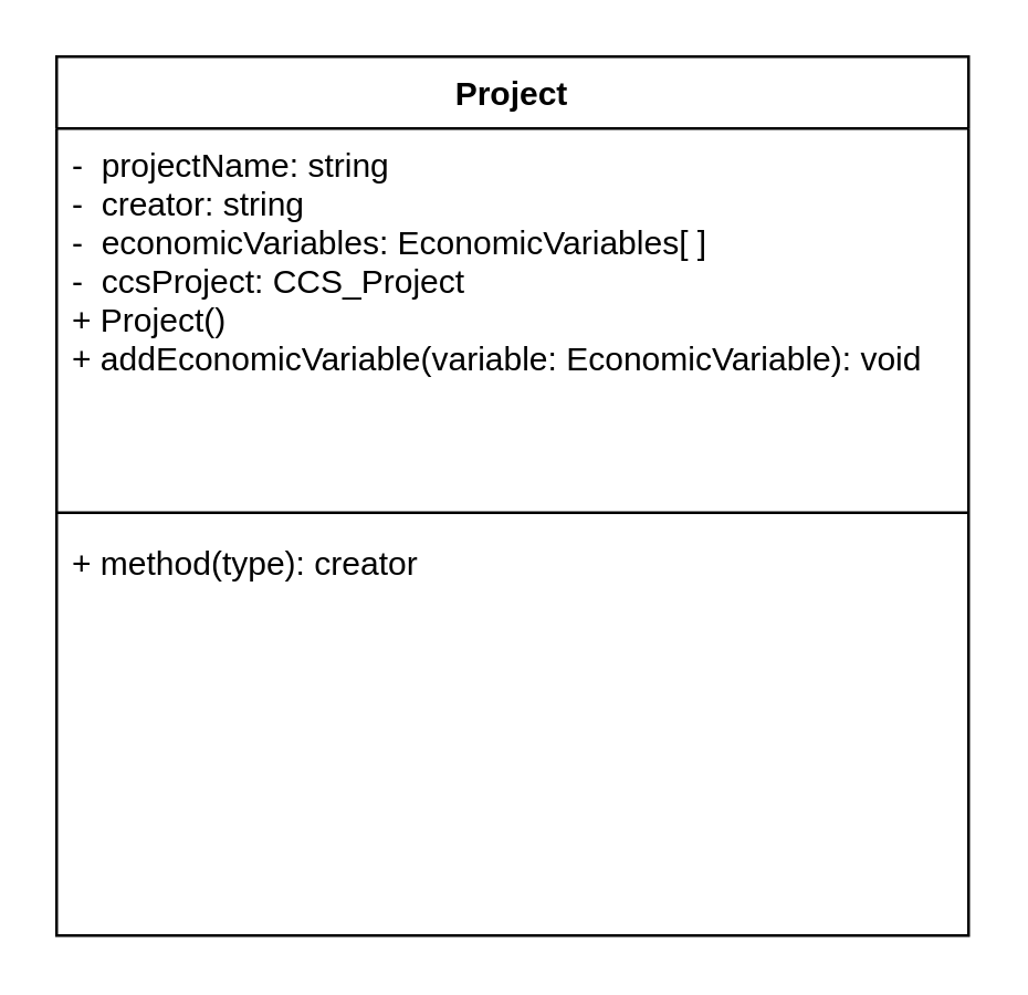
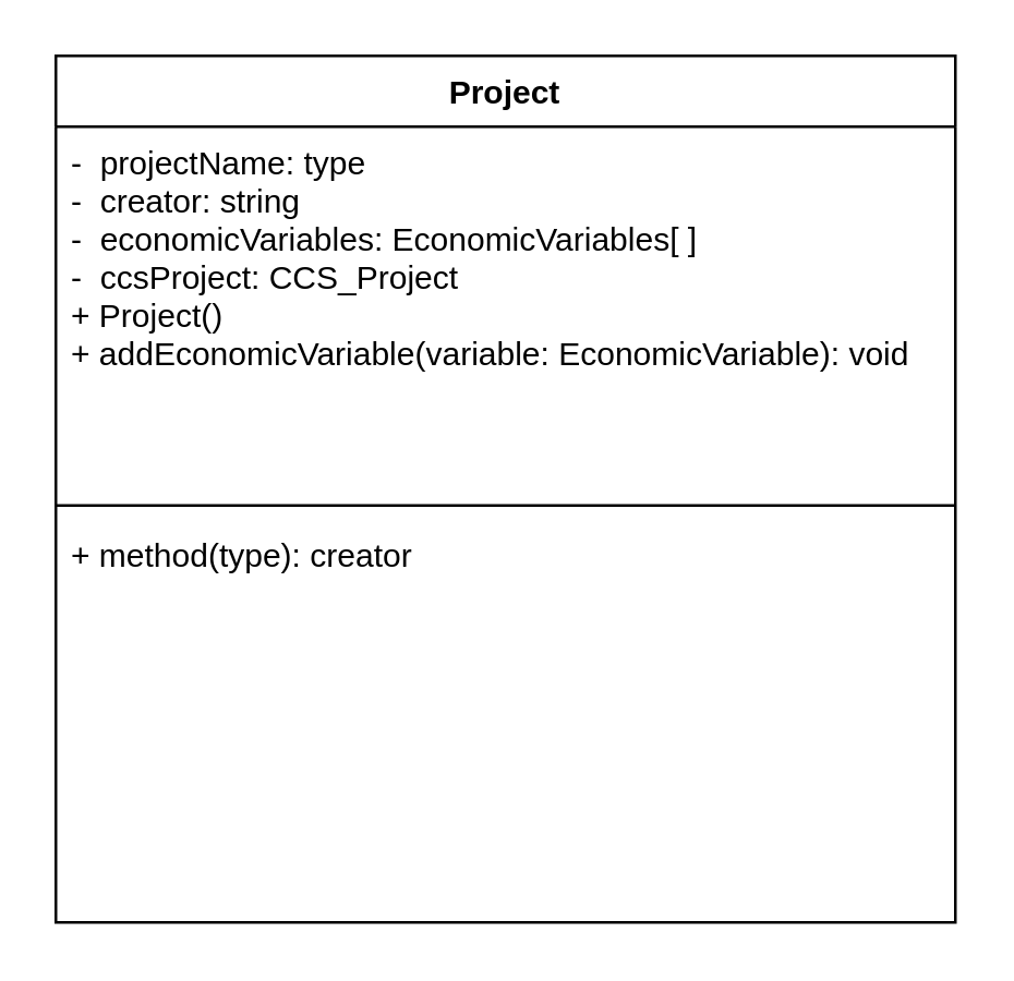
- <mxCell id="3" value="-  projectName: string&#10;-  creator: string&#10;-  economicVariables: EconomicVariables[ ]&#10;-  ccsProject: CCS_Project&#10;+ Project()&#10;+ addEconomicVariable(variable: EconomicVariable): void&#10;" style="text;strokeColor=none;fillColor=none;align=left;verticalAlign=top;spacingLeft=4;spacingRight=4;overflow=hidden;rotatable=0;points=[[0,0.5],[1,0.5]];portConstraint=eastwest;" vertex="1" parent="2"><mxGeometry y="26" width="330" height="134" as="geometry" /></mxCell>
+ <mxCell id="3" value="-  projectName: type&#10;-  creator: string&#10;-  economicVariables: EconomicVariables[ ]&#10;-  ccsProject: CCS_Project&#10;+ Project()&#10;+ addEconomicVariable(variable: EconomicVariable): void&#10;" style="text;strokeColor=none;fillColor=none;align=left;verticalAlign=top;spacingLeft=4;spacingRight=4;overflow=hidden;rotatable=0;points=[[0,0.5],[1,0.5]];portConstraint=eastwest;" vertex="1" parent="2"><mxGeometry y="26" width="330" height="134" as="geometry" /></mxCell>
